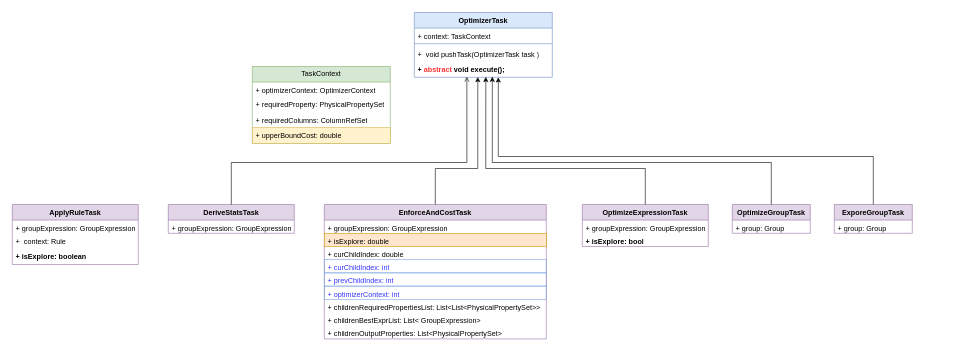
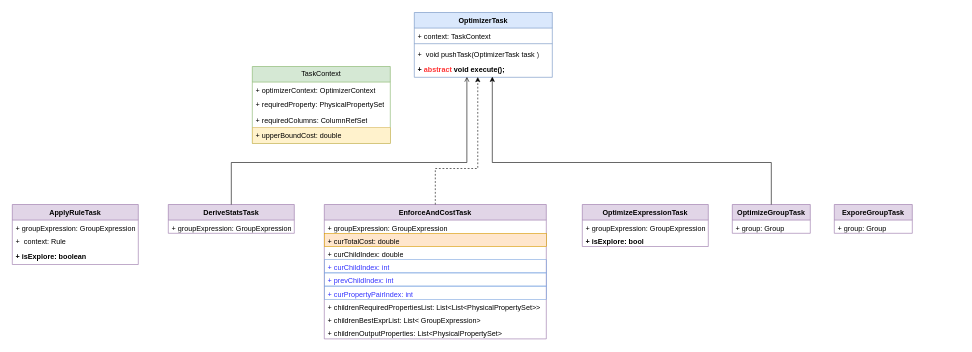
- <mxCell id="45" style="edgeStyle=orthogonalEdgeStyle;rounded=0;orthogonalLoop=1;jettySize=auto;html=1;exitX=0.5;exitY=0;exitDx=0;exitDy=0;" edge="1" parent="1" source="31" target="11"><mxGeometry relative="1" as="geometry"><Array as="points"><mxPoint x="1455" y="260" /><mxPoint x="830" y="260" /></Array></mxGeometry></mxCell>
- <mxCell id="42" style="edgeStyle=orthogonalEdgeStyle;rounded=0;orthogonalLoop=1;jettySize=auto;html=1;exitX=0.5;exitY=0;exitDx=0;exitDy=0;entryX=0.46;entryY=0.979;entryDx=0;entryDy=0;entryPerimeter=0;" edge="1" parent="1" source="20" target="11"><mxGeometry relative="1" as="geometry"><Array as="points"><mxPoint x="725" y="280" /><mxPoint x="796" y="280" /></Array></mxGeometry></mxCell>
+ <mxCell id="42" style="edgeStyle=orthogonalEdgeStyle;rounded=0;orthogonalLoop=1;jettySize=auto;html=1;exitX=0.5;exitY=0;exitDx=0;exitDy=0;entryX=0.46;entryY=0.979;entryDx=0;entryDy=0;entryPerimeter=0;dashed=1;" edge="1" parent="1" source="20" target="11"><mxGeometry relative="1" as="geometry"><Array as="points"><mxPoint x="725" y="280" /><mxPoint x="796" y="280" /></Array></mxGeometry></mxCell>
- <mxCell id="43" style="edgeStyle=orthogonalEdgeStyle;rounded=0;orthogonalLoop=1;jettySize=auto;html=1;exitX=0.5;exitY=0;exitDx=0;exitDy=0;entryX=0.518;entryY=0.973;entryDx=0;entryDy=0;entryPerimeter=0;" edge="1" parent="1" source="34" target="11"><mxGeometry relative="1" as="geometry"><Array as="points"><mxPoint x="1075" y="280" /><mxPoint x="809" y="280" /></Array></mxGeometry></mxCell>
- <mxCell id="23" value="+&amp;nbsp;isExplore&lt;span style=&quot;background-color: initial;&quot;&gt;:&amp;nbsp;double&lt;/span&gt;" style="text;strokeColor=#d79b00;fillColor=#ffe6cc;align=left;verticalAlign=top;spacingLeft=4;spacingRight=4;overflow=hidden;rotatable=0;points=[[0,0.5],[1,0.5]];portConstraint=eastwest;whiteSpace=wrap;html=1;" vertex="1" parent="20"><mxGeometry y="48" width="370" height="22" as="geometry" /></mxCell>
+ <mxCell id="23" value="+&amp;nbsp;curTotalCost&lt;span style=&quot;background-color: initial;&quot;&gt;:&amp;nbsp;double&lt;/span&gt;" style="text;strokeColor=#d79b00;fillColor=#ffe6cc;align=left;verticalAlign=top;spacingLeft=4;spacingRight=4;overflow=hidden;rotatable=0;points=[[0,0.5],[1,0.5]];portConstraint=eastwest;whiteSpace=wrap;html=1;" vertex="1" parent="20"><mxGeometry y="48" width="370" height="22" as="geometry" /></mxCell>
- <mxCell id="27" value="&lt;font color=&quot;#3333ff&quot;&gt;+&amp;nbsp;optimizerContext&lt;span style=&quot;background-color: initial;&quot;&gt;:&amp;nbsp;int&lt;/span&gt;&lt;/font&gt;" style="text;strokeColor=#7EA6E0;fillColor=none;align=left;verticalAlign=top;spacingLeft=4;spacingRight=4;overflow=hidden;rotatable=0;points=[[0,0.5],[1,0.5]];portConstraint=eastwest;whiteSpace=wrap;html=1;" vertex="1" parent="20"><mxGeometry y="136" width="370" height="22" as="geometry" /></mxCell>
+ <mxCell id="27" value="&lt;font color=&quot;#3333ff&quot;&gt;+&amp;nbsp;curPropertyPairIndex&lt;span style=&quot;background-color: initial;&quot;&gt;:&amp;nbsp;int&lt;/span&gt;&lt;/font&gt;" style="text;strokeColor=#7EA6E0;fillColor=none;align=left;verticalAlign=top;spacingLeft=4;spacingRight=4;overflow=hidden;rotatable=0;points=[[0,0.5],[1,0.5]];portConstraint=eastwest;whiteSpace=wrap;html=1;" vertex="1" parent="20"><mxGeometry y="136" width="370" height="22" as="geometry" /></mxCell>
